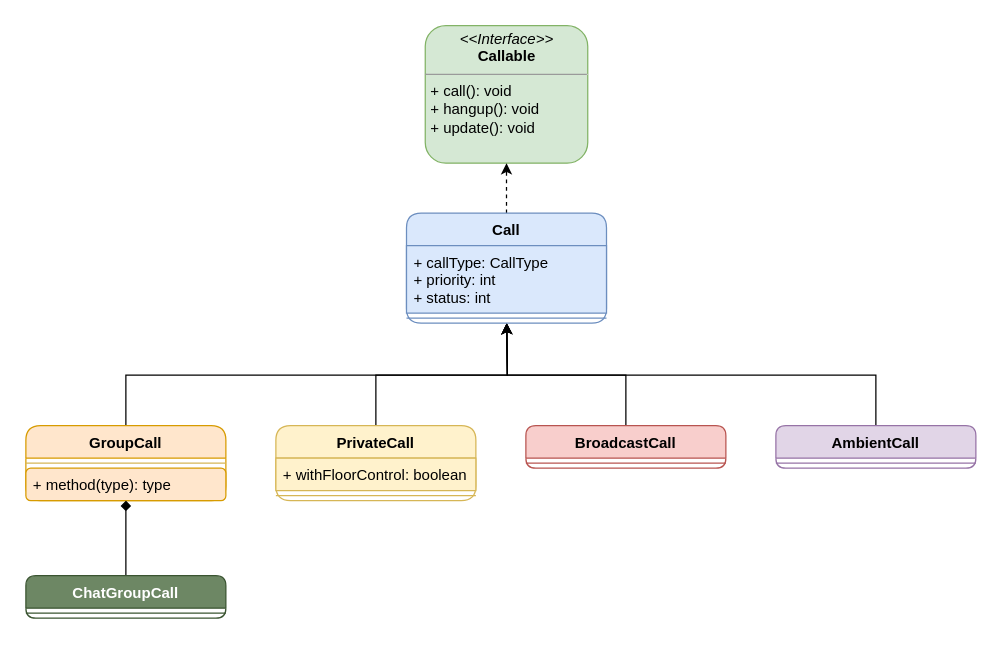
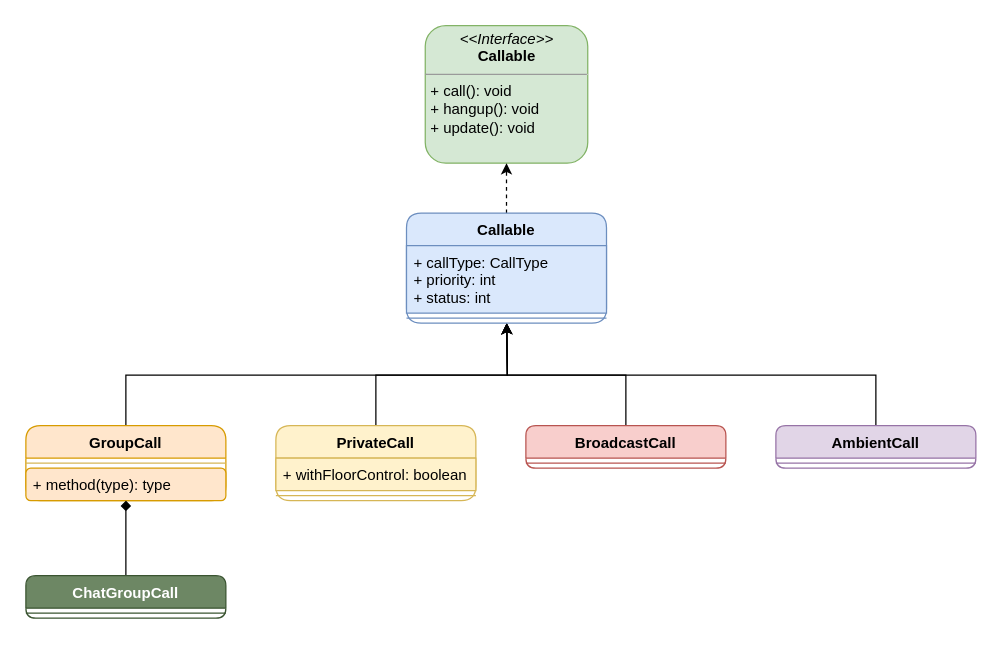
- <mxCell id="21" value="Call" style="swimlane;fontStyle=1;align=center;verticalAlign=top;childLayout=stackLayout;horizontal=1;startSize=26;horizontalStack=0;resizeParent=1;resizeParentMax=0;resizeLast=0;collapsible=1;marginBottom=0;fillColor=#dae8fc;strokeColor=#6c8ebf;rounded=1;" vertex="1" parent="1"><mxGeometry x="324.5" y="170" width="160" height="88" as="geometry" /></mxCell>
+ <mxCell id="21" value="Callable" style="swimlane;fontStyle=1;align=center;verticalAlign=top;childLayout=stackLayout;horizontal=1;startSize=26;horizontalStack=0;resizeParent=1;resizeParentMax=0;resizeLast=0;collapsible=1;marginBottom=0;fillColor=#dae8fc;strokeColor=#6c8ebf;rounded=1;" vertex="1" parent="1"><mxGeometry x="324.5" y="170" width="160" height="88" as="geometry" /></mxCell>
